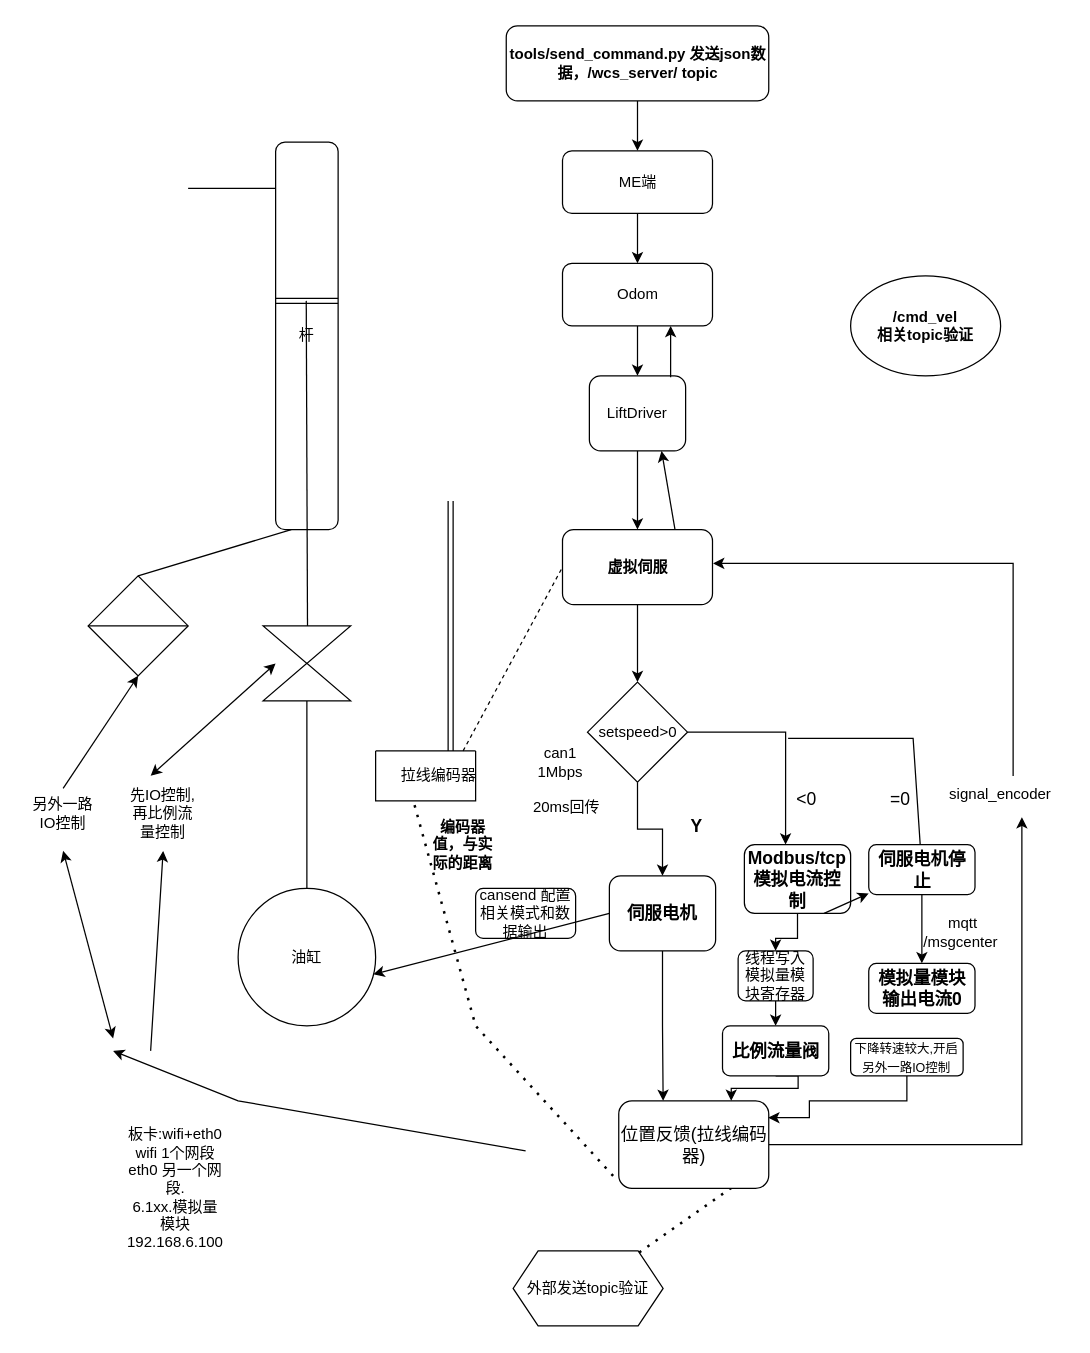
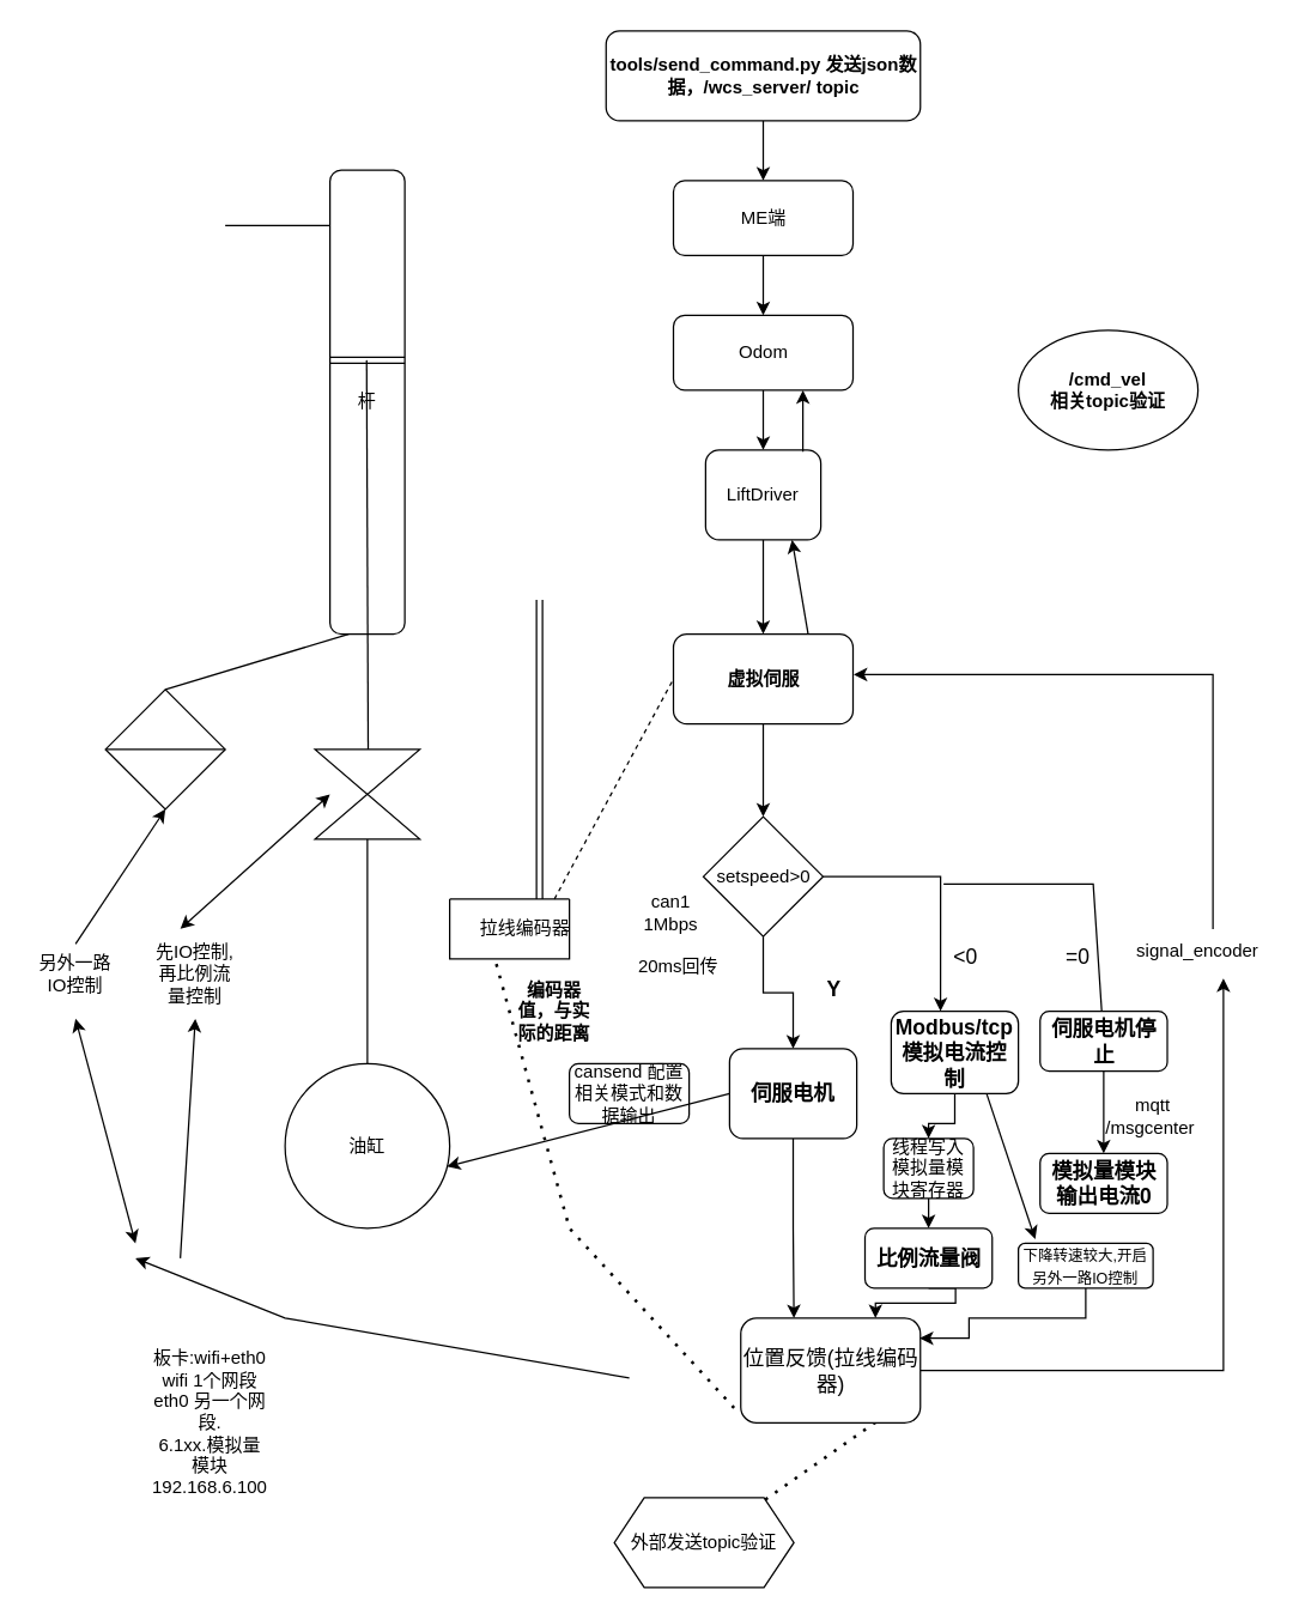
- <mxCell id="70" value="" style="endArrow=classic;html=1;rounded=0;exitX=0.75;exitY=1;exitDx=0;exitDy=0;" parent="1" source="46" target="53" edge="1"><mxGeometry width="50" height="50" relative="1" as="geometry"><mxPoint x="650" y="780" as="sourcePoint" /><mxPoint x="700" y="730" as="targetPoint" /></mxGeometry></mxCell>
+ <mxCell id="70" value="" style="endArrow=classic;html=1;rounded=0;entryX=0.125;entryY=-0.092;entryDx=0;entryDy=0;entryPerimeter=0;exitX=0.75;exitY=1;exitDx=0;exitDy=0;" parent="1" source="46" target="69" edge="1"><mxGeometry width="50" height="50" relative="1" as="geometry"><mxPoint x="650" y="780" as="sourcePoint" /><mxPoint x="700" y="730" as="targetPoint" /></mxGeometry></mxCell>
